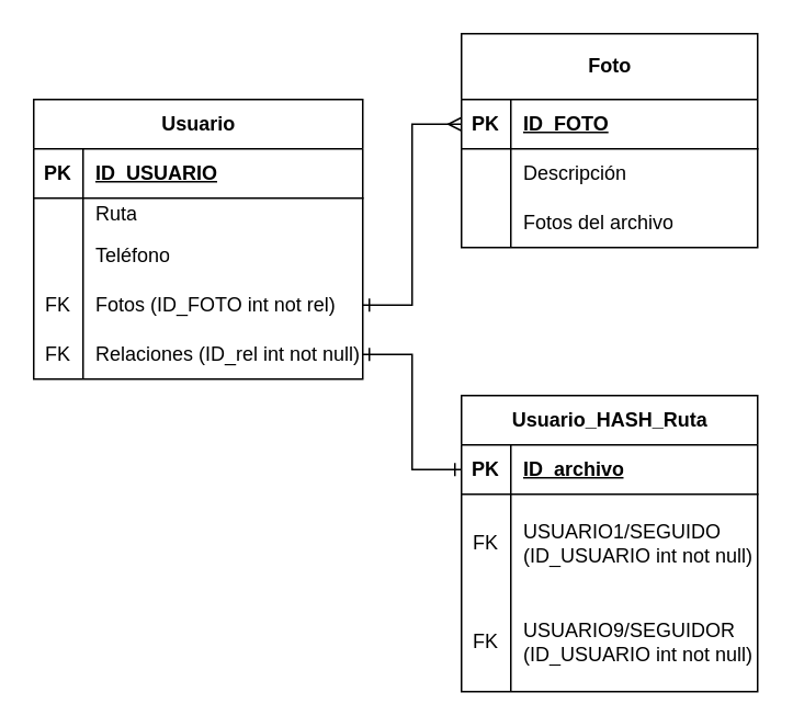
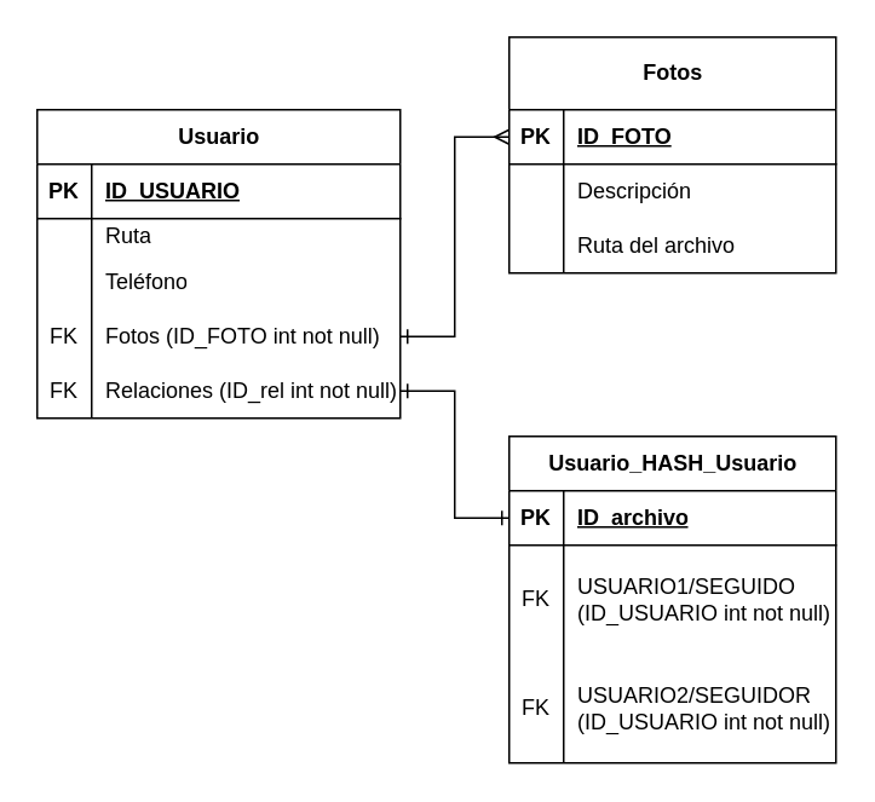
- <mxCell id="18" value="Foto" style="shape=table;startSize=40;container=1;collapsible=1;childLayout=tableLayout;fixedRows=1;rowLines=0;fontStyle=1;align=center;resizeLast=1;html=1;" vertex="1" parent="1"><mxGeometry x="280" y="20" width="180" height="130" as="geometry" /></mxCell>
+ <mxCell id="18" value="Fotos" style="shape=table;startSize=40;container=1;collapsible=1;childLayout=tableLayout;fixedRows=1;rowLines=0;fontStyle=1;align=center;resizeLast=1;html=1;" vertex="1" parent="1"><mxGeometry x="280" y="20" width="180" height="130" as="geometry" /></mxCell>
- <mxCell id="27" value="Fotos del archivo" style="shape=partialRectangle;connectable=0;fillColor=none;top=0;left=0;bottom=0;right=0;align=left;spacingLeft=6;overflow=hidden;whiteSpace=wrap;html=1;" vertex="1" parent="25"><mxGeometry x="30" width="150" height="30" as="geometry"><mxRectangle width="150" height="30" as="alternateBounds" /></mxGeometry></mxCell>
+ <mxCell id="27" value="Ruta del archivo" style="shape=partialRectangle;connectable=0;fillColor=none;top=0;left=0;bottom=0;right=0;align=left;spacingLeft=6;overflow=hidden;whiteSpace=wrap;html=1;" vertex="1" parent="25"><mxGeometry x="30" width="150" height="30" as="geometry"><mxRectangle width="150" height="30" as="alternateBounds" /></mxGeometry></mxCell>
- <mxCell id="14" value="Fotos (ID_FOTO int not rel)" style="shape=partialRectangle;connectable=0;fillColor=none;top=0;left=0;bottom=0;right=0;align=left;spacingLeft=6;overflow=hidden;whiteSpace=wrap;html=1;" vertex="1" parent="12"><mxGeometry x="30" width="170" height="30" as="geometry"><mxRectangle width="170" height="30" as="alternateBounds" /></mxGeometry></mxCell>
+ <mxCell id="14" value="Fotos (ID_FOTO int not null)" style="shape=partialRectangle;connectable=0;fillColor=none;top=0;left=0;bottom=0;right=0;align=left;spacingLeft=6;overflow=hidden;whiteSpace=wrap;html=1;" vertex="1" parent="12"><mxGeometry x="30" width="170" height="30" as="geometry"><mxRectangle width="170" height="30" as="alternateBounds" /></mxGeometry></mxCell>
- <mxCell id="28" value="Usuario_HASH_Ruta" style="shape=table;startSize=30;container=1;collapsible=1;childLayout=tableLayout;fixedRows=1;rowLines=0;fontStyle=1;align=center;resizeLast=1;html=1;" vertex="1" parent="1"><mxGeometry x="280" y="240" width="180" height="180" as="geometry" /></mxCell>
+ <mxCell id="28" value="Usuario_HASH_Usuario" style="shape=table;startSize=30;container=1;collapsible=1;childLayout=tableLayout;fixedRows=1;rowLines=0;fontStyle=1;align=center;resizeLast=1;html=1;" vertex="1" parent="1"><mxGeometry x="280" y="240" width="180" height="180" as="geometry" /></mxCell>
- <mxCell id="37" value="USUARIO9/SEGUIDOR&lt;br&gt;(ID_USUARIO int not null)" style="shape=partialRectangle;connectable=0;fillColor=none;top=0;left=0;bottom=0;right=0;align=left;spacingLeft=6;overflow=hidden;whiteSpace=wrap;html=1;" vertex="1" parent="35"><mxGeometry x="30" width="150" height="60" as="geometry"><mxRectangle width="150" height="60" as="alternateBounds" /></mxGeometry></mxCell>
+ <mxCell id="37" value="USUARIO2/SEGUIDOR&lt;br&gt;(ID_USUARIO int not null)" style="shape=partialRectangle;connectable=0;fillColor=none;top=0;left=0;bottom=0;right=0;align=left;spacingLeft=6;overflow=hidden;whiteSpace=wrap;html=1;" vertex="1" parent="35"><mxGeometry x="30" width="150" height="60" as="geometry"><mxRectangle width="150" height="60" as="alternateBounds" /></mxGeometry></mxCell>
